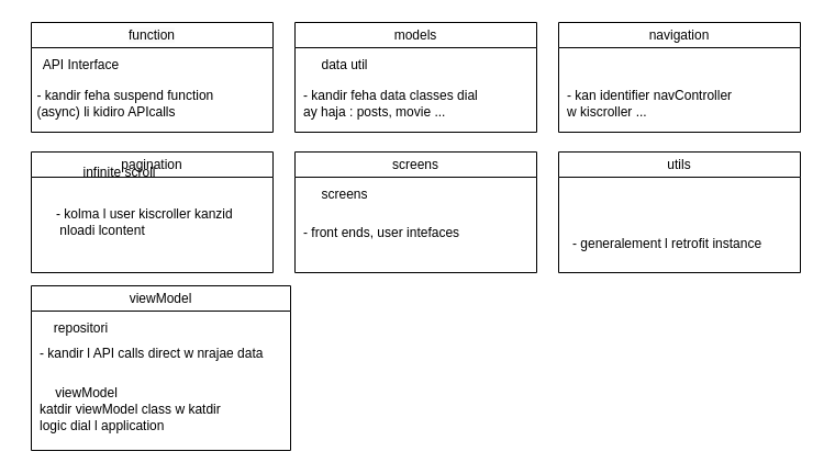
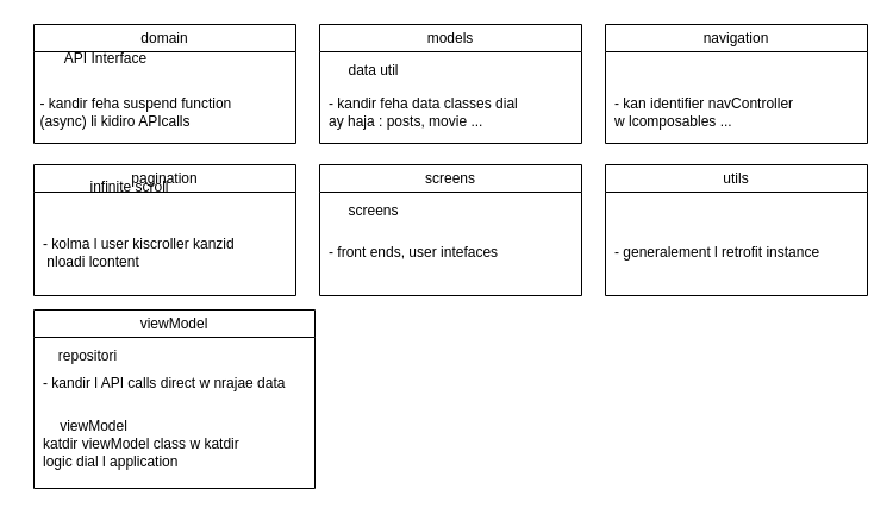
- <mxCell id="2" value="&lt;span style=&quot;color: rgb(0, 0, 0); font-family: Helvetica; font-size: 12px; font-style: normal; font-variant-ligatures: normal; font-variant-caps: normal; font-weight: 400; letter-spacing: normal; orphans: 2; text-align: center; text-indent: 0px; text-transform: none; widows: 2; word-spacing: 0px; -webkit-text-stroke-width: 0px; white-space: normal; background-color: rgb(251, 251, 251); text-decoration-thickness: initial; text-decoration-style: initial; text-decoration-color: initial; display: inline !important; float: none;&quot;&gt;function&lt;/span&gt;" style="swimlane;whiteSpace=wrap;html=1;" vertex="1" parent="1"><mxGeometry x="28" y="20" width="220" height="100" as="geometry" /></mxCell>
+ <mxCell id="2" value="&lt;span style=&quot;color: rgb(0, 0, 0); font-family: Helvetica; font-size: 12px; font-style: normal; font-variant-ligatures: normal; font-variant-caps: normal; font-weight: 400; letter-spacing: normal; orphans: 2; text-align: center; text-indent: 0px; text-transform: none; widows: 2; word-spacing: 0px; -webkit-text-stroke-width: 0px; white-space: normal; background-color: rgb(251, 251, 251); text-decoration-thickness: initial; text-decoration-style: initial; text-decoration-color: initial; display: inline !important; float: none;&quot;&gt;domain&lt;/span&gt;" style="swimlane;whiteSpace=wrap;html=1;" vertex="1" parent="1"><mxGeometry x="28" y="20" width="220" height="100" as="geometry" /></mxCell>
- <mxCell id="3" value="API Interface" style="text;html=1;align=center;verticalAlign=middle;resizable=0;points=[];autosize=1;strokeColor=none;fillColor=none;" vertex="1" parent="2"><mxGeometry y="24" width="90" height="30" as="geometry" /></mxCell>
+ <mxCell id="3" value="API Interface" style="text;html=1;align=center;verticalAlign=middle;resizable=0;points=[];autosize=1;strokeColor=none;fillColor=none;" vertex="1" parent="2"><mxGeometry x="15" y="14" width="90" height="30" as="geometry" /></mxCell>
- <mxCell id="9" value="- kan identifier navController&amp;nbsp;&lt;div&gt;w kiscroller ...&lt;/div&gt;" style="text;html=1;align=left;verticalAlign=middle;resizable=0;points=[];autosize=1;strokeColor=none;fillColor=none;" vertex="1" parent="8"><mxGeometry x="6" y="54" width="180" height="40" as="geometry" /></mxCell>
+ <mxCell id="9" value="- kan identifier navController&amp;nbsp;&lt;div&gt;w lcomposables ...&lt;/div&gt;" style="text;html=1;align=left;verticalAlign=middle;resizable=0;points=[];autosize=1;strokeColor=none;fillColor=none;" vertex="1" parent="8"><mxGeometry x="6" y="54" width="180" height="40" as="geometry" /></mxCell>
- <mxCell id="12" value="- kolma l user kiscroller kanzid&lt;div&gt;&amp;nbsp;nloadi lcontent&lt;/div&gt;" style="text;html=1;align=left;verticalAlign=middle;resizable=0;points=[];autosize=1;strokeColor=none;fillColor=none;" vertex="1" parent="10"><mxGeometry x="21" y="44" width="180" height="40" as="geometry" /></mxCell>
+ <mxCell id="12" value="- kolma l user kiscroller kanzid&lt;div&gt;&amp;nbsp;nloadi lcontent&lt;/div&gt;" style="text;html=1;align=left;verticalAlign=middle;resizable=0;points=[];autosize=1;strokeColor=none;fillColor=none;" vertex="1" parent="10"><mxGeometry x="6" y="54" width="180" height="40" as="geometry" /></mxCell>
- <mxCell id="17" value="- generalement l retrofit instance" style="text;html=1;align=left;verticalAlign=middle;resizable=0;points=[];autosize=1;strokeColor=none;fillColor=none;" vertex="1" parent="16"><mxGeometry x="11" y="69" width="200" height="30" as="geometry" /></mxCell>
+ <mxCell id="17" value="- generalement l retrofit instance" style="text;html=1;align=left;verticalAlign=middle;resizable=0;points=[];autosize=1;strokeColor=none;fillColor=none;" vertex="1" parent="16"><mxGeometry x="6" y="59" width="200" height="30" as="geometry" /></mxCell>
